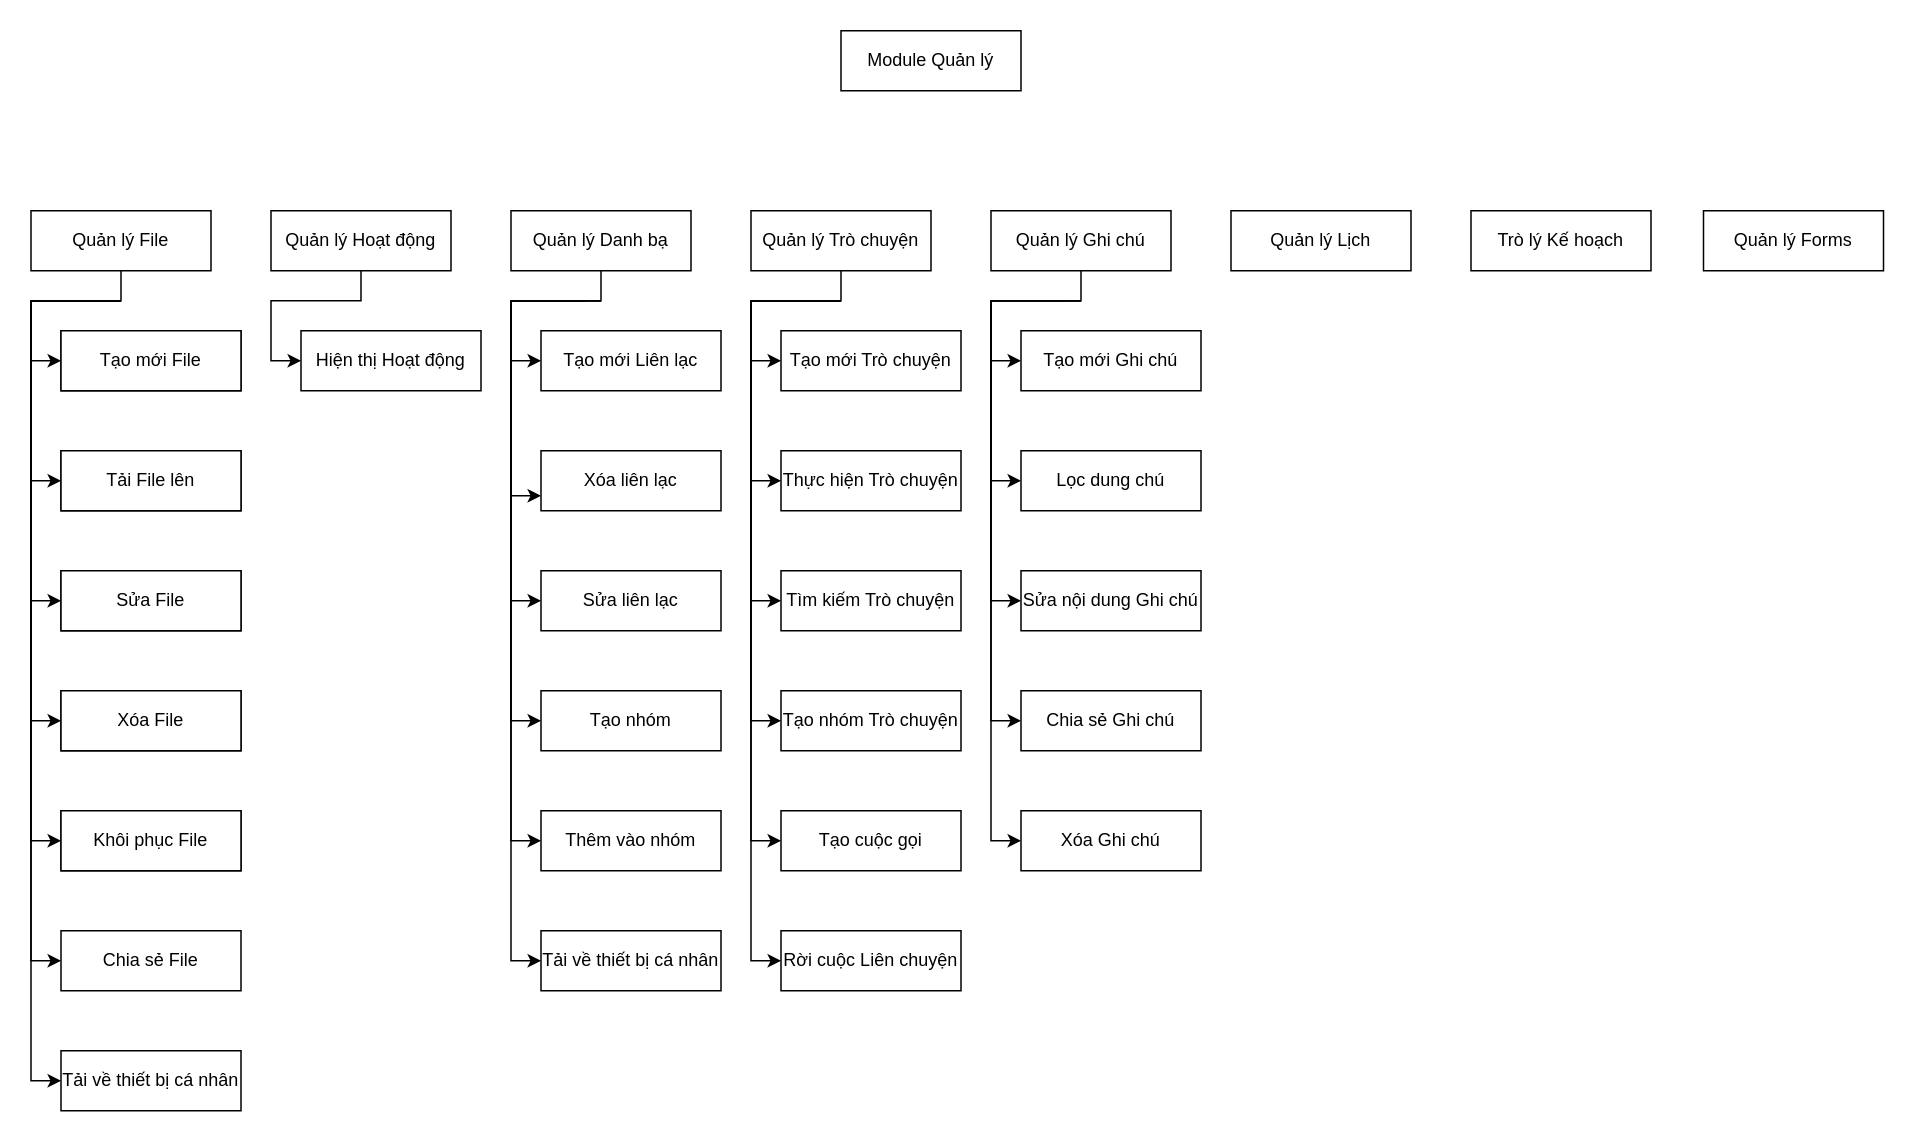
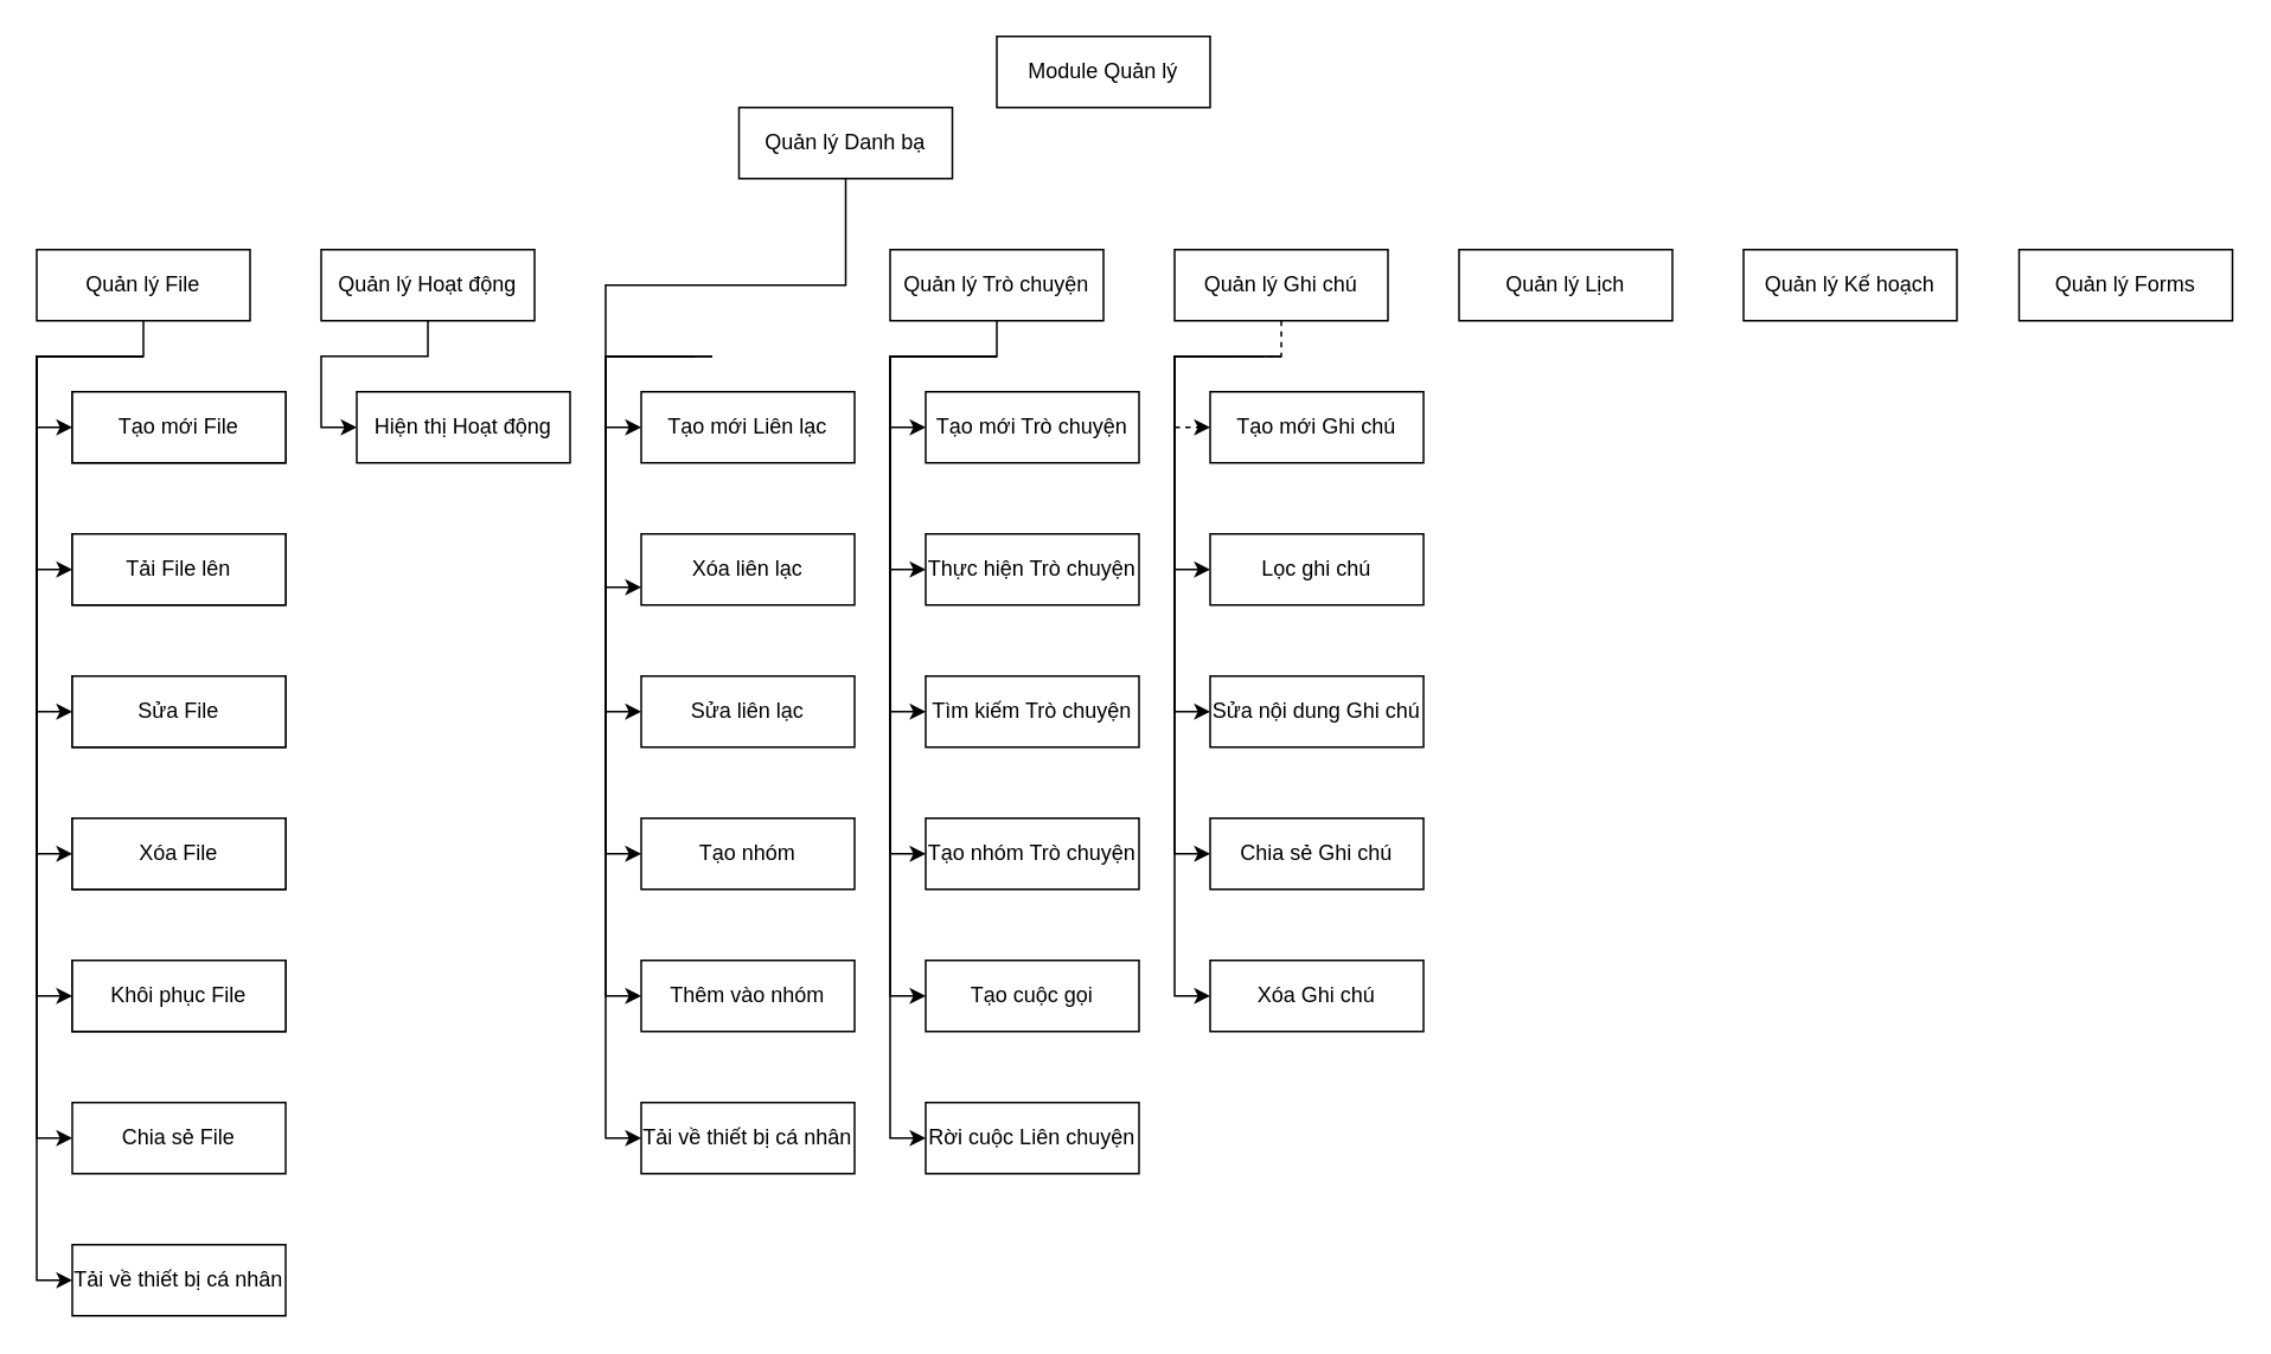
- <mxCell id="25" value="Quản lý Danh bạ" style="rounded=0;whiteSpace=wrap;html=1;" vertex="1" parent="1"><mxGeometry x="340" y="140" width="120" height="40" as="geometry" /></mxCell>
+ <mxCell id="25" value="Quản lý Danh bạ" style="rounded=0;whiteSpace=wrap;html=1;" vertex="1" parent="1"><mxGeometry x="415" y="60" width="120" height="40" as="geometry" /></mxCell>
- <mxCell id="33" value="Trò lý Kế hoạch" style="rounded=0;whiteSpace=wrap;html=1;" vertex="1" parent="1"><mxGeometry x="980" y="140" width="120" height="40" as="geometry" /></mxCell>
+ <mxCell id="33" value="Quản lý Kế hoạch" style="rounded=0;whiteSpace=wrap;html=1;" vertex="1" parent="1"><mxGeometry x="980" y="140" width="120" height="40" as="geometry" /></mxCell>
- <mxCell id="27" style="edgeStyle=orthogonalEdgeStyle;rounded=0;orthogonalLoop=1;jettySize=auto;html=1;entryX=0;entryY=0.5;entryDx=0;entryDy=0;" edge="1" parent="1" source="32" target="61"><mxGeometry relative="1" as="geometry" /></mxCell>
+ <mxCell id="27" style="edgeStyle=orthogonalEdgeStyle;rounded=0;orthogonalLoop=1;jettySize=auto;html=1;entryX=0;entryY=0.5;entryDx=0;entryDy=0;dashed=1;" edge="1" parent="1" source="32" target="61"><mxGeometry relative="1" as="geometry" /></mxCell>
- <mxCell id="63" value="Lọc dung chú" style="rounded=0;whiteSpace=wrap;html=1;" vertex="1" parent="1"><mxGeometry x="680" y="300" width="120" height="40" as="geometry" /></mxCell>
+ <mxCell id="63" value="Lọc ghi chú" style="rounded=0;whiteSpace=wrap;html=1;" vertex="1" parent="1"><mxGeometry x="680" y="300" width="120" height="40" as="geometry" /></mxCell>
